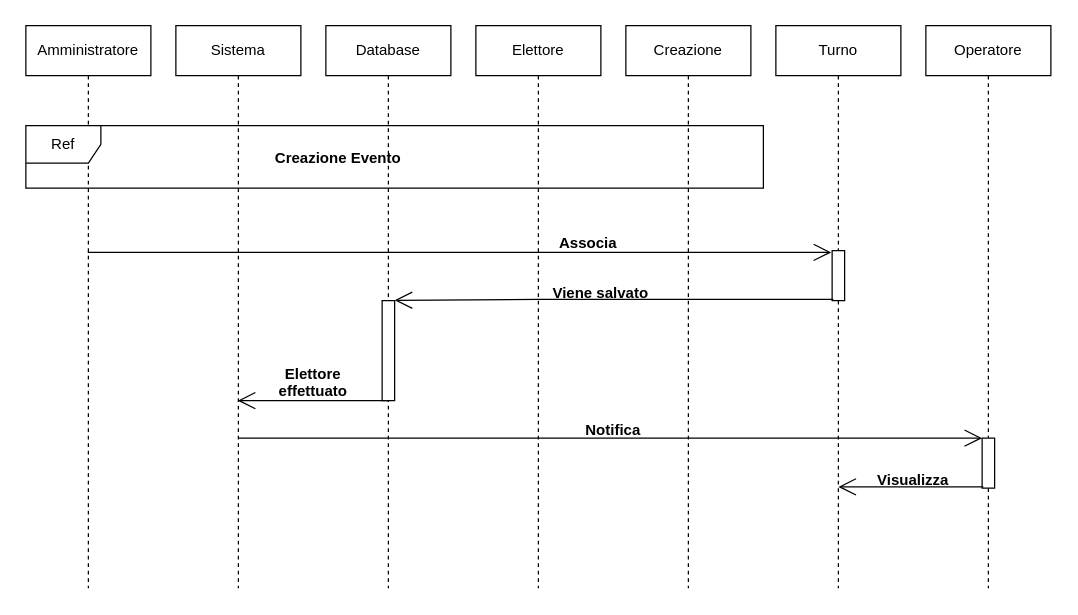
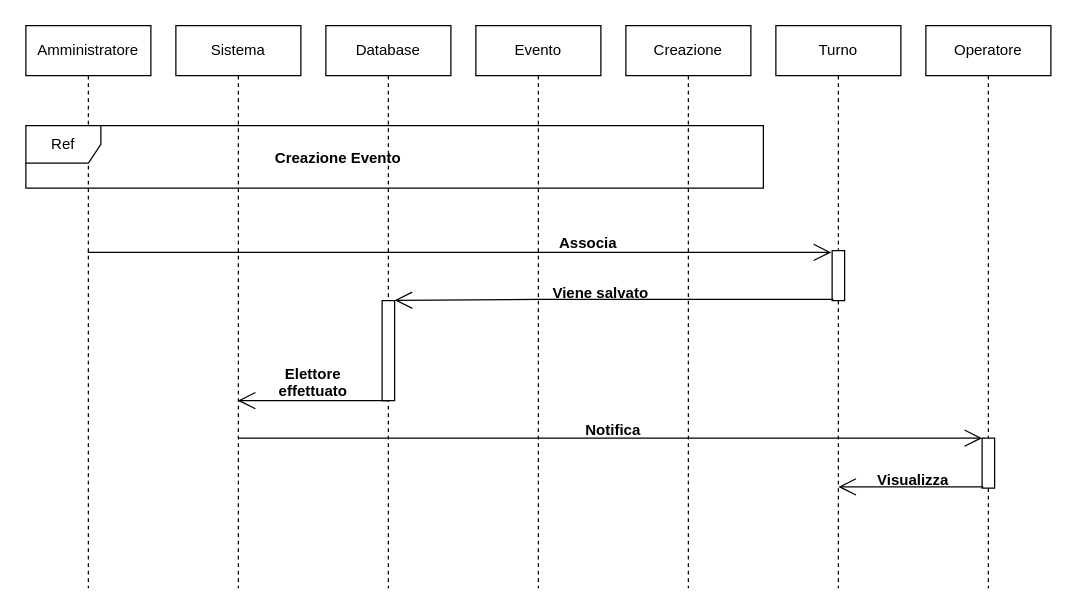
- <mxCell id="9" value="Elettore" style="shape=umlLifeline;perimeter=lifelinePerimeter;whiteSpace=wrap;html=1;container=1;collapsible=0;recursiveResize=0;outlineConnect=0;" parent="1" vertex="1"><mxGeometry x="380" y="20" width="100" height="450" as="geometry" /></mxCell>
+ <mxCell id="9" value="Evento" style="shape=umlLifeline;perimeter=lifelinePerimeter;whiteSpace=wrap;html=1;container=1;collapsible=0;recursiveResize=0;outlineConnect=0;" parent="1" vertex="1"><mxGeometry x="380" y="20" width="100" height="450" as="geometry" /></mxCell>
